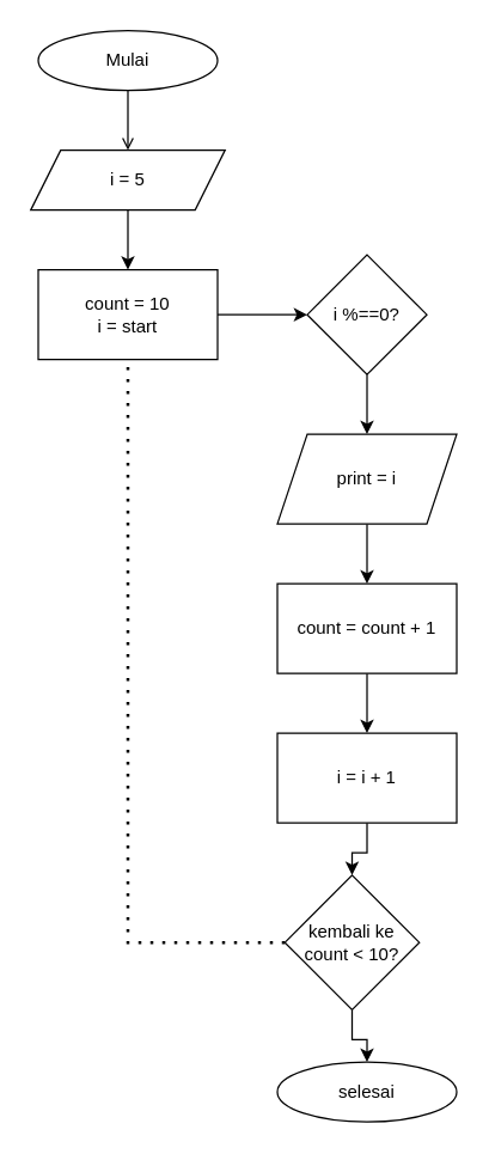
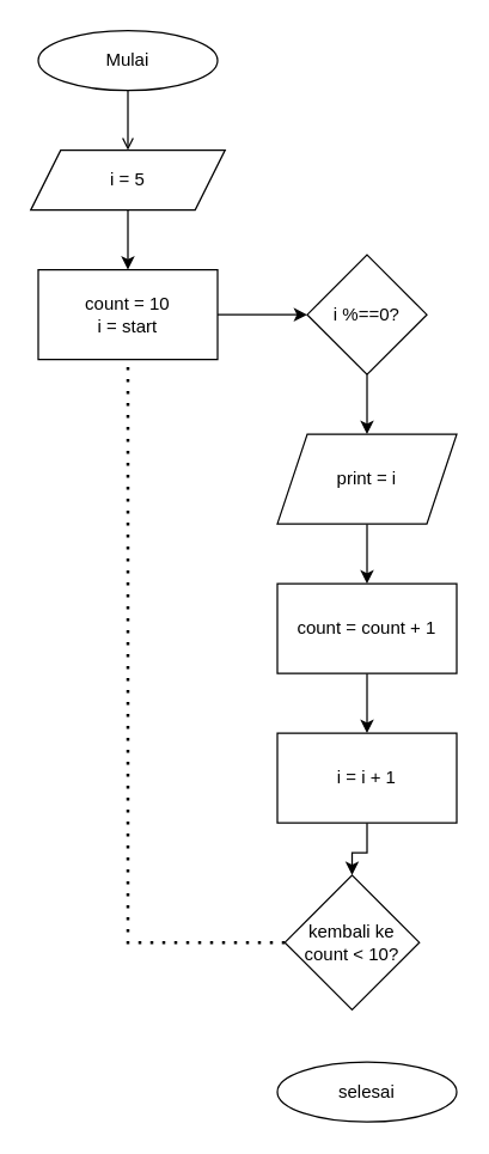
- <mxCell id="16" value="" style="edgeStyle=orthogonalEdgeStyle;rounded=0;orthogonalLoop=1;jettySize=auto;html=1;" edge="1" parent="1" source="17" target="19"><mxGeometry relative="1" as="geometry" /></mxCell>
